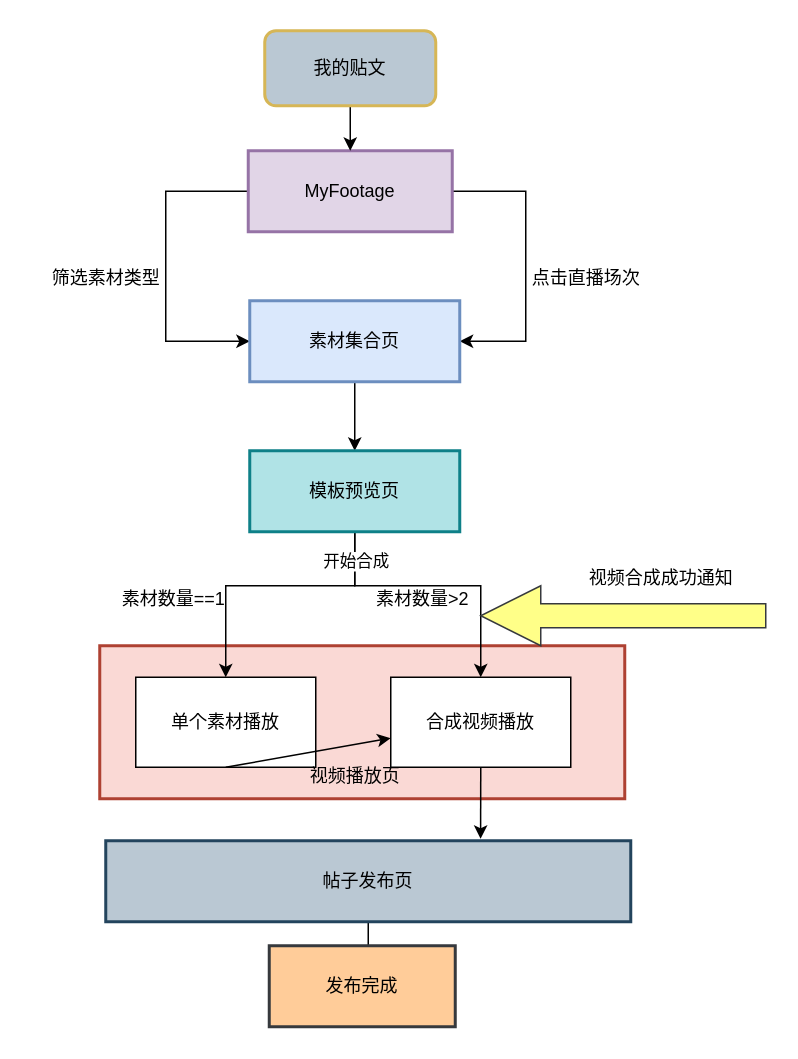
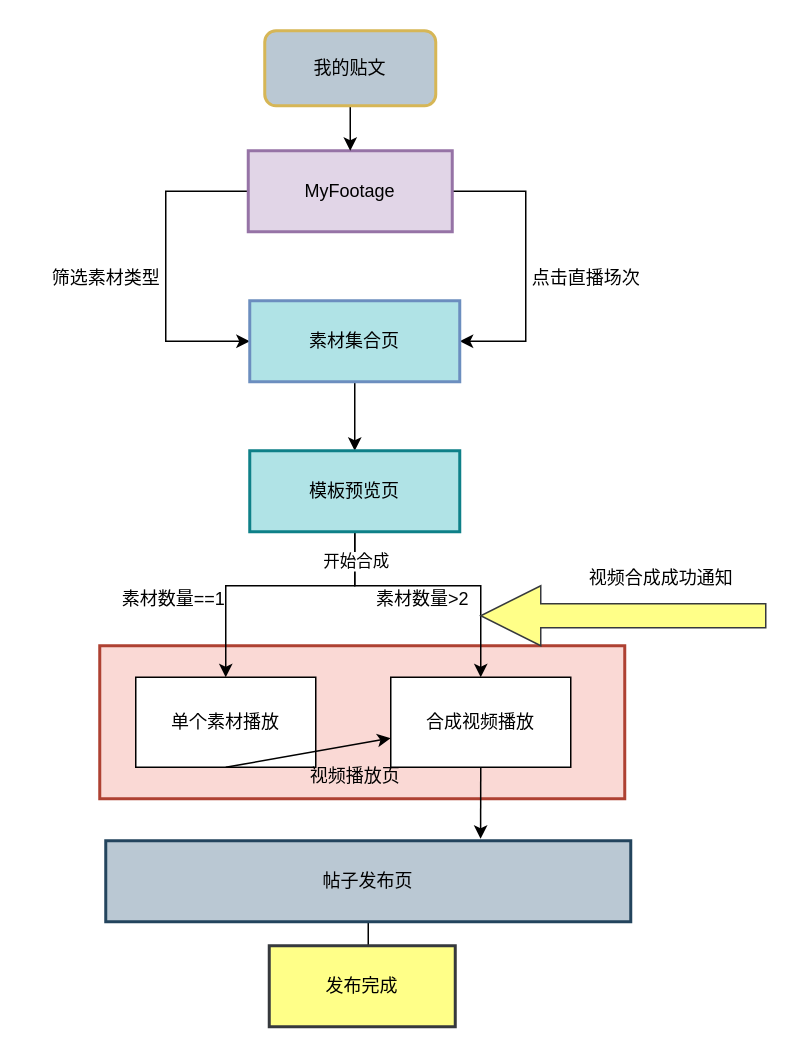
- <mxCell id="6" value="素材集合页" style="whiteSpace=wrap;strokeWidth=2;fillColor=#dae8fc;strokeColor=#6c8ebf;" vertex="1" parent="1"><mxGeometry x="166" y="200" width="140" height="54" as="geometry" /></mxCell>
+ <mxCell id="6" value="素材集合页" style="whiteSpace=wrap;strokeWidth=2;fillColor=#b0e3e6;strokeColor=#6c8ebf;" vertex="1" parent="1"><mxGeometry x="166" y="200" width="140" height="54" as="geometry" /></mxCell>
- <mxCell id="10" value="发布完成" style="whiteSpace=wrap;strokeWidth=2;fillColor=#ffcc99;strokeColor=#36393d;" vertex="1" parent="1"><mxGeometry x="179" y="630" width="124" height="54" as="geometry" /></mxCell>
+ <mxCell id="10" value="发布完成" style="whiteSpace=wrap;strokeWidth=2;fillColor=#ffff88;strokeColor=#36393d;" vertex="1" parent="1"><mxGeometry x="179" y="630" width="124" height="54" as="geometry" /></mxCell>
